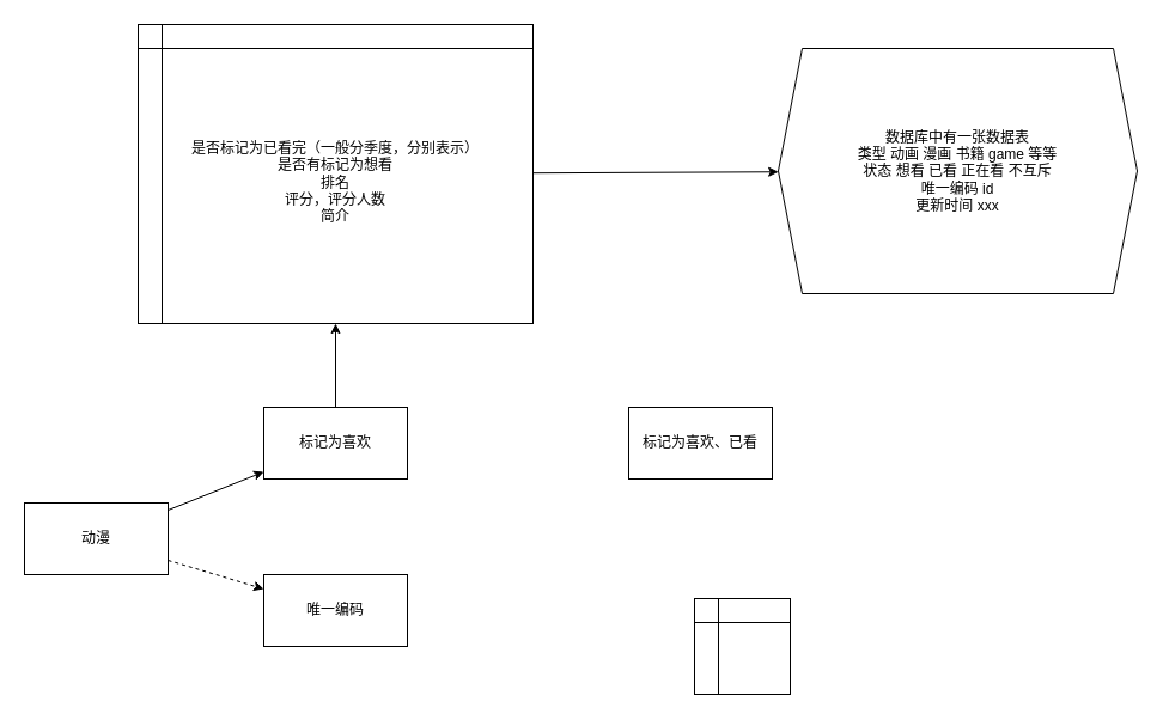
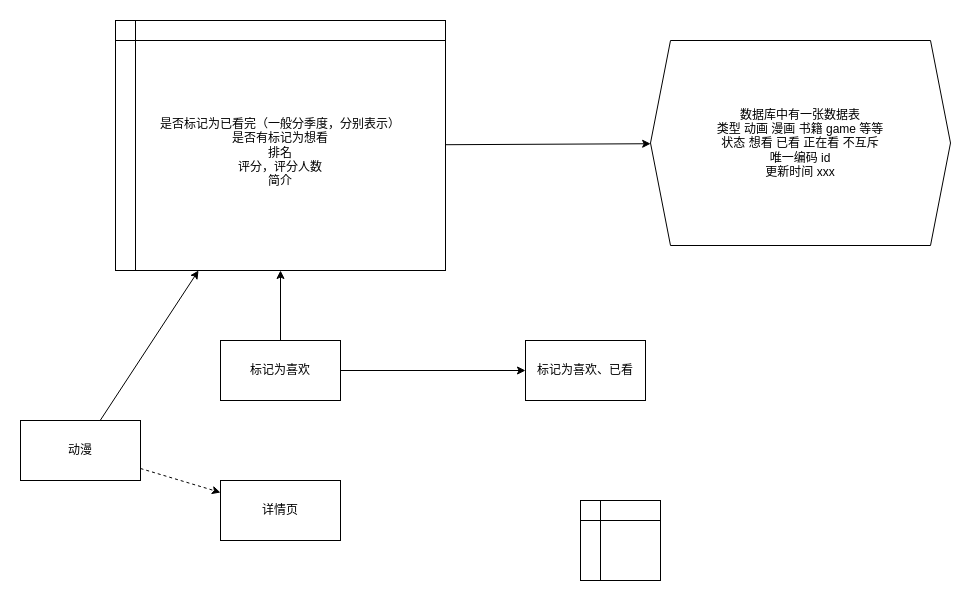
+ <mxCell id="5" value="" style="edgeStyle=none;html=1;" edge="1" parent="1" source="7" target="9"><mxGeometry relative="1" as="geometry" /></mxCell>
- <mxCell id="2" value="" style="edgeStyle=none;html=1;" edge="1" parent="1" source="4" target="7"><mxGeometry relative="1" as="geometry" /></mxCell>
+ <mxCell id="2" value="" style="edgeStyle=none;html=1;" edge="1" parent="1" source="4" target="12"><mxGeometry relative="1" as="geometry" /></mxCell>
- <mxCell id="8" value="唯一编码" style="whiteSpace=wrap;html=1;rounded=0;" vertex="1" parent="1"><mxGeometry x="220" y="480" width="120" height="60" as="geometry" /></mxCell>
+ <mxCell id="8" value="详情页" style="whiteSpace=wrap;html=1;rounded=0;" vertex="1" parent="1"><mxGeometry x="220" y="480" width="120" height="60" as="geometry" /></mxCell>
